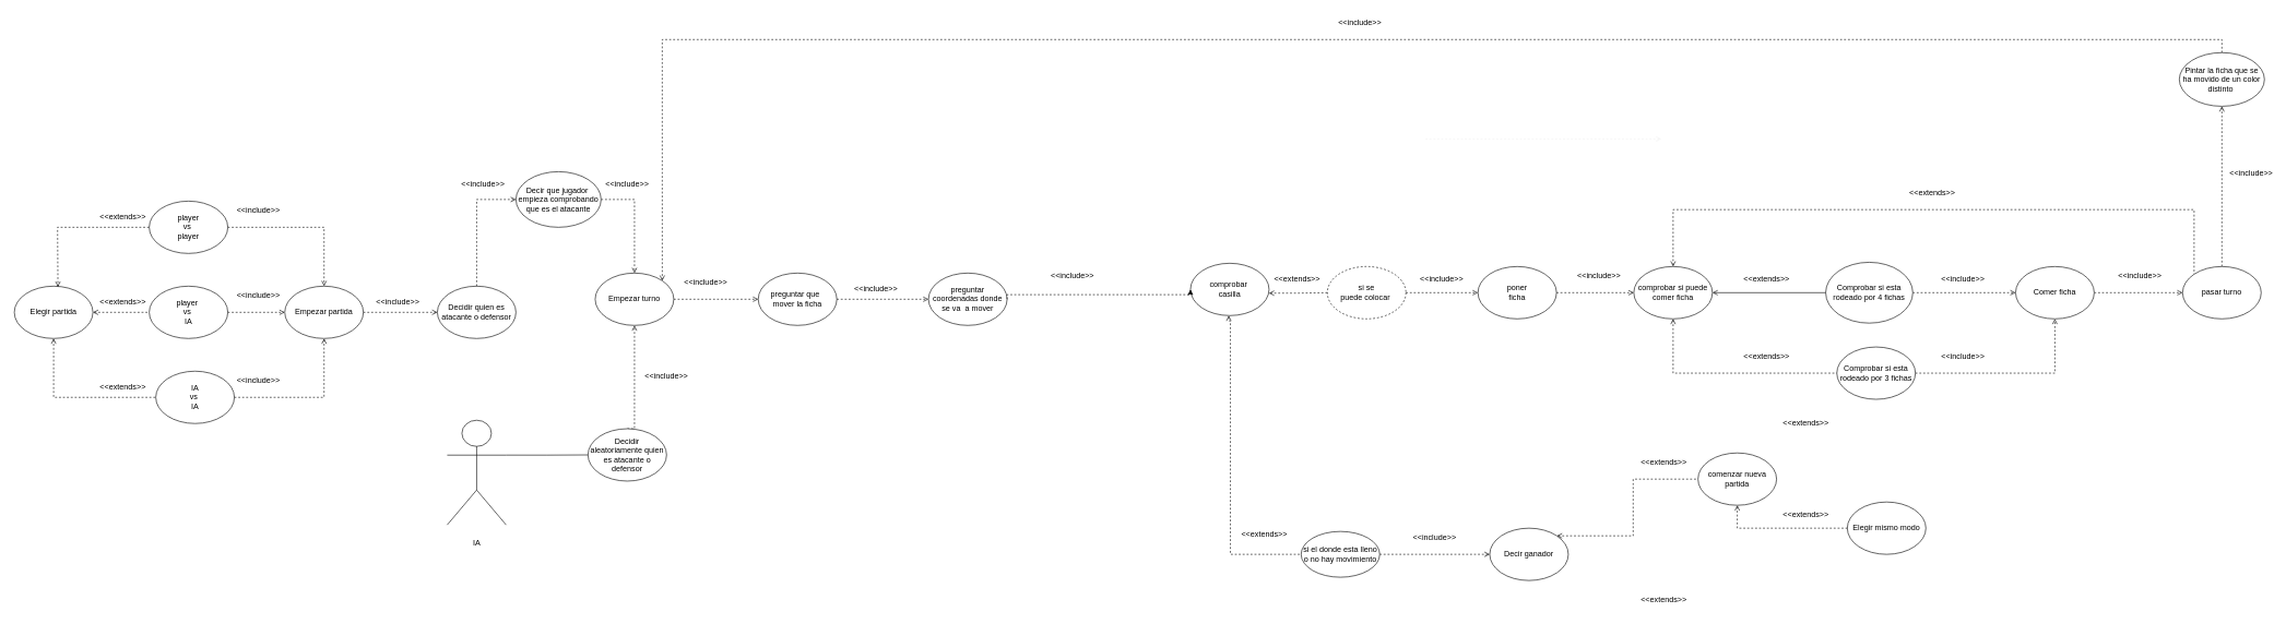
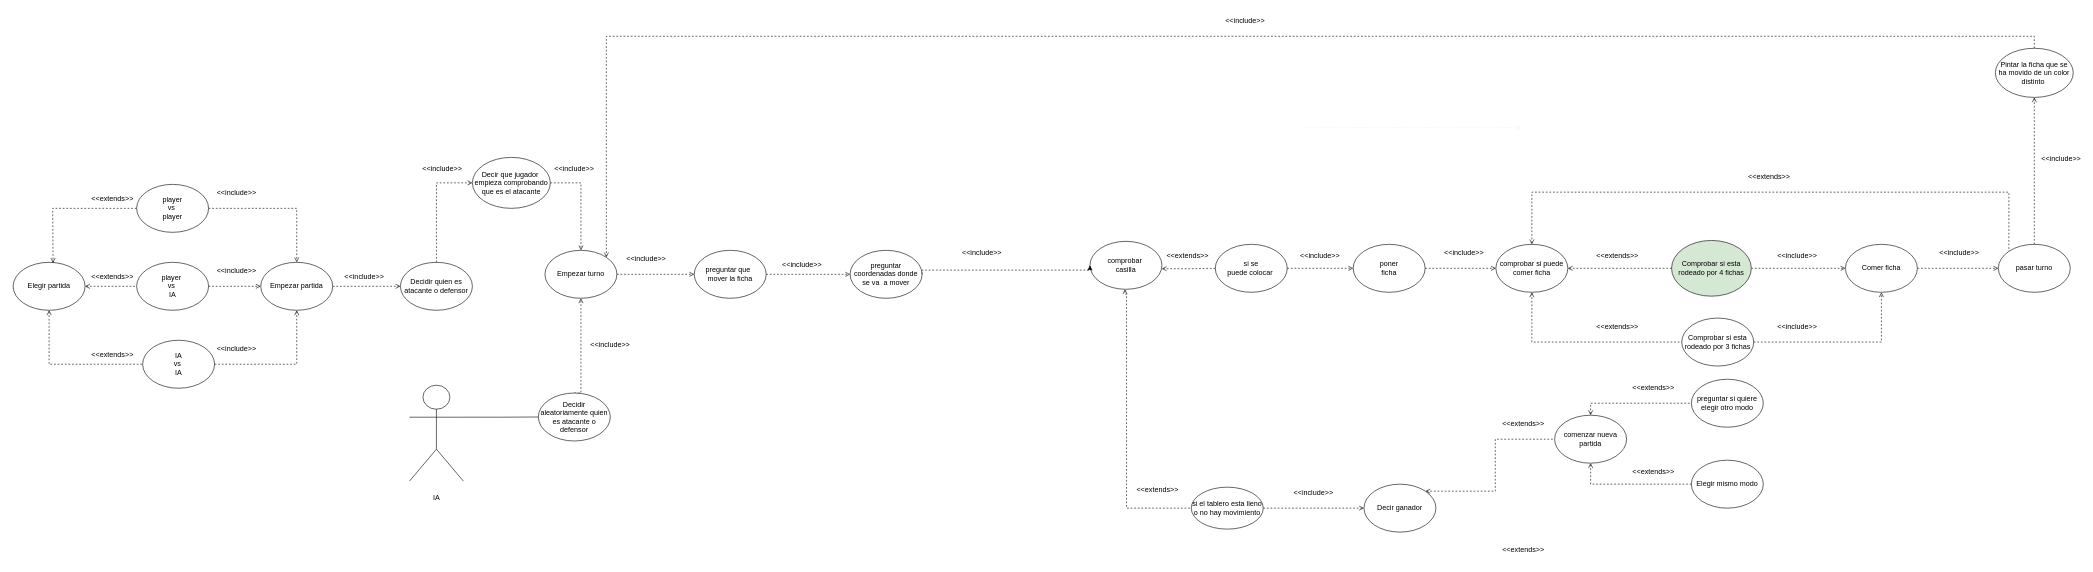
- <mxCell id="16" value="&amp;nbsp;si se&amp;nbsp;&lt;br&gt;puede colocar&amp;nbsp;" style="ellipse;whiteSpace=wrap;html=1;dashed=1;" parent="1" vertex="1"><mxGeometry x="2025" y="406.99" width="120" height="80" as="geometry" /></mxCell>
+ <mxCell id="16" value="&amp;nbsp;si se&amp;nbsp;&lt;br&gt;puede colocar&amp;nbsp;" style="ellipse;whiteSpace=wrap;html=1;" parent="1" vertex="1"><mxGeometry x="2025" y="406.99" width="120" height="80" as="geometry" /></mxCell>
- <mxCell id="29" value="&lt;div&gt;Comprobar si esta rodeado por 4 fichas&lt;/div&gt;" style="ellipse;whiteSpace=wrap;html=1;" parent="1" vertex="1"><mxGeometry x="2786" y="400.49" width="133" height="93" as="geometry" /></mxCell>
+ <mxCell id="29" value="&lt;div&gt;Comprobar si esta rodeado por 4 fichas&lt;/div&gt;" style="ellipse;whiteSpace=wrap;html=1;fillColor=#d5e8d4;" parent="1" vertex="1"><mxGeometry x="2786" y="400.49" width="133" height="93" as="geometry" /></mxCell>
- <mxCell id="30" style="edgeStyle=orthogonalEdgeStyle;rounded=0;orthogonalLoop=1;jettySize=auto;html=1;exitX=1;exitY=0.5;exitDx=0;exitDy=0;endArrow=none;endFill=0;dashed=0;startArrow=open;startFill=0;" parent="1" source="26" target="29" edge="1"><mxGeometry relative="1" as="geometry"><mxPoint x="2825" y="446.579" as="targetPoint" /></mxGeometry></mxCell>
+ <mxCell id="30" style="edgeStyle=orthogonalEdgeStyle;rounded=0;orthogonalLoop=1;jettySize=auto;html=1;exitX=1;exitY=0.5;exitDx=0;exitDy=0;endArrow=none;endFill=0;dashed=1;startArrow=open;startFill=0;" parent="1" source="26" target="29" edge="1"><mxGeometry relative="1" as="geometry"><mxPoint x="2825" y="446.579" as="targetPoint" /></mxGeometry></mxCell>
+ <mxCell id="50" style="edgeStyle=orthogonalEdgeStyle;rounded=0;orthogonalLoop=1;jettySize=auto;html=1;exitX=0.5;exitY=0;exitDx=0;exitDy=0;endArrow=none;endFill=0;dashed=1;startArrow=open;startFill=0;" parent="1" source="21" target="49" edge="1"><mxGeometry relative="1" as="geometry"><mxPoint x="2879" y="672" as="targetPoint" /><Array as="points"><mxPoint x="2651" y="672" /><mxPoint x="2849" y="672" /></Array></mxGeometry></mxCell>
+ <mxCell id="49" value="preguntar si quiere elegir otro modo" style="ellipse;whiteSpace=wrap;html=1;" parent="1" vertex="1"><mxGeometry x="2819" y="632" width="120" height="80" as="geometry" /></mxCell>
- <mxCell id="44" value="si el donde esta lleno o no hay movimiento" style="ellipse;whiteSpace=wrap;html=1;" parent="1" vertex="1"><mxGeometry x="1985" y="812" width="120" height="70" as="geometry" /></mxCell>
+ <mxCell id="44" value="si el tablero esta lleno o no hay movimiento" style="ellipse;whiteSpace=wrap;html=1;" parent="1" vertex="1"><mxGeometry x="1985" y="812" width="120" height="70" as="geometry" /></mxCell>
